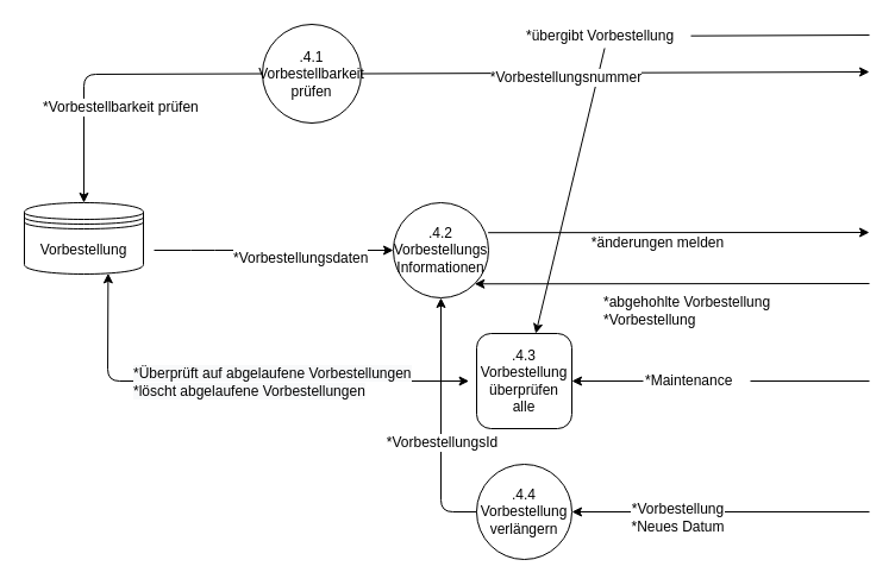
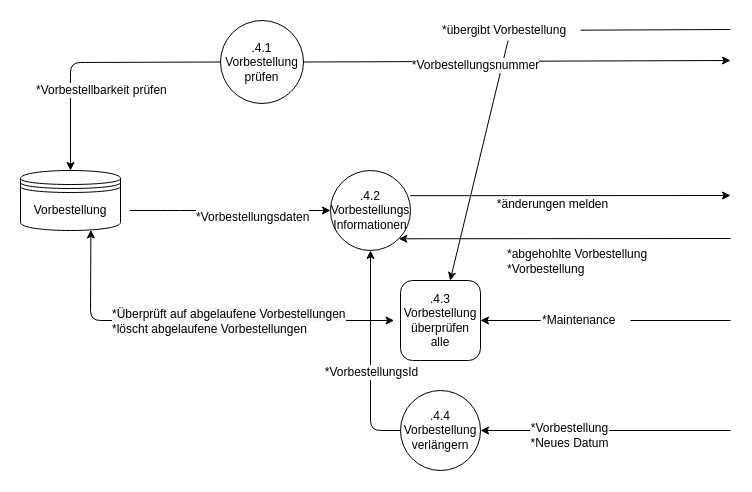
- <mxCell id="3" value=".4.1&lt;br&gt;Vorbestellbarkeit&lt;br&gt;prüfen" style="ellipse;whiteSpace=wrap;html=1;aspect=fixed;" vertex="1" parent="1"><mxGeometry x="220" y="20" width="83" height="83" as="geometry" /></mxCell>
+ <mxCell id="3" value=".4.1&lt;br&gt;Vorbestellung&lt;br&gt;prüfen" style="ellipse;whiteSpace=wrap;html=1;aspect=fixed;" vertex="1" parent="1"><mxGeometry x="220" y="20" width="83" height="83" as="geometry" /></mxCell>
